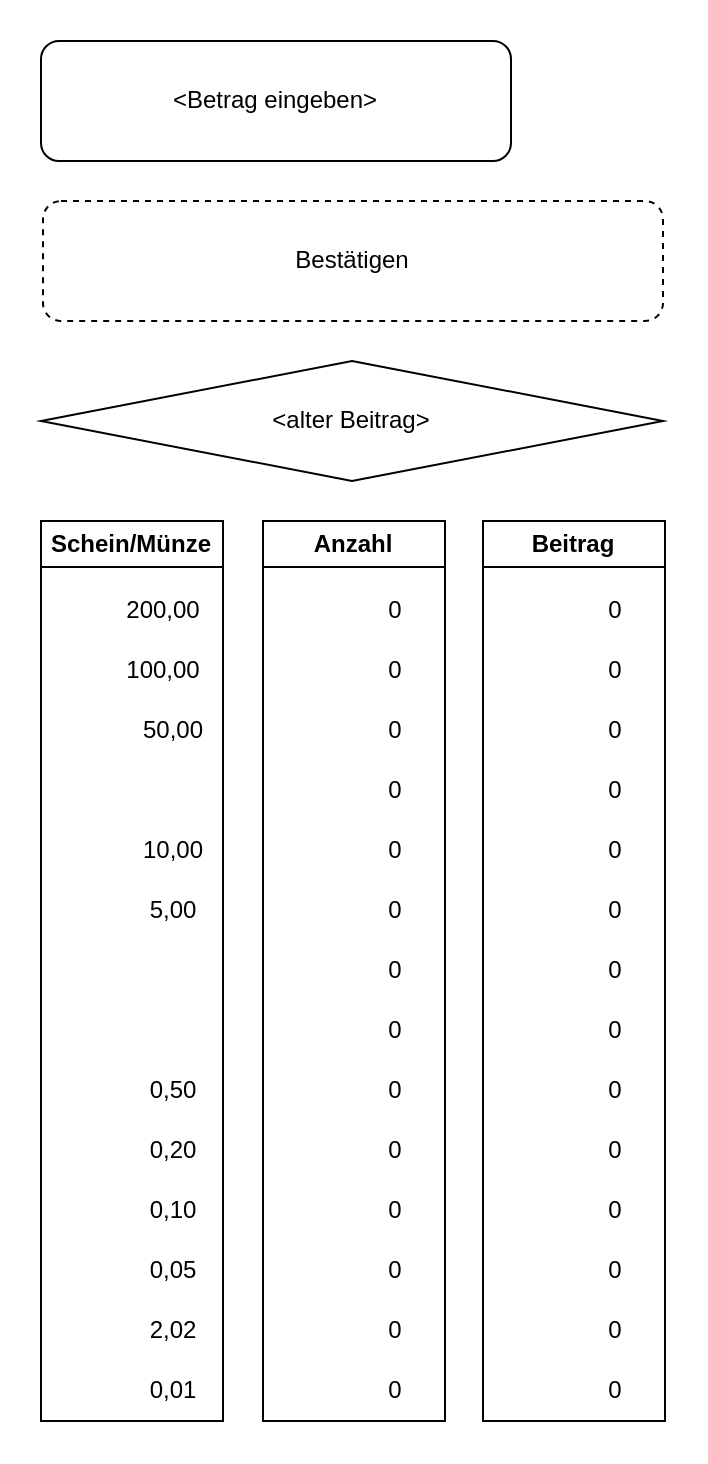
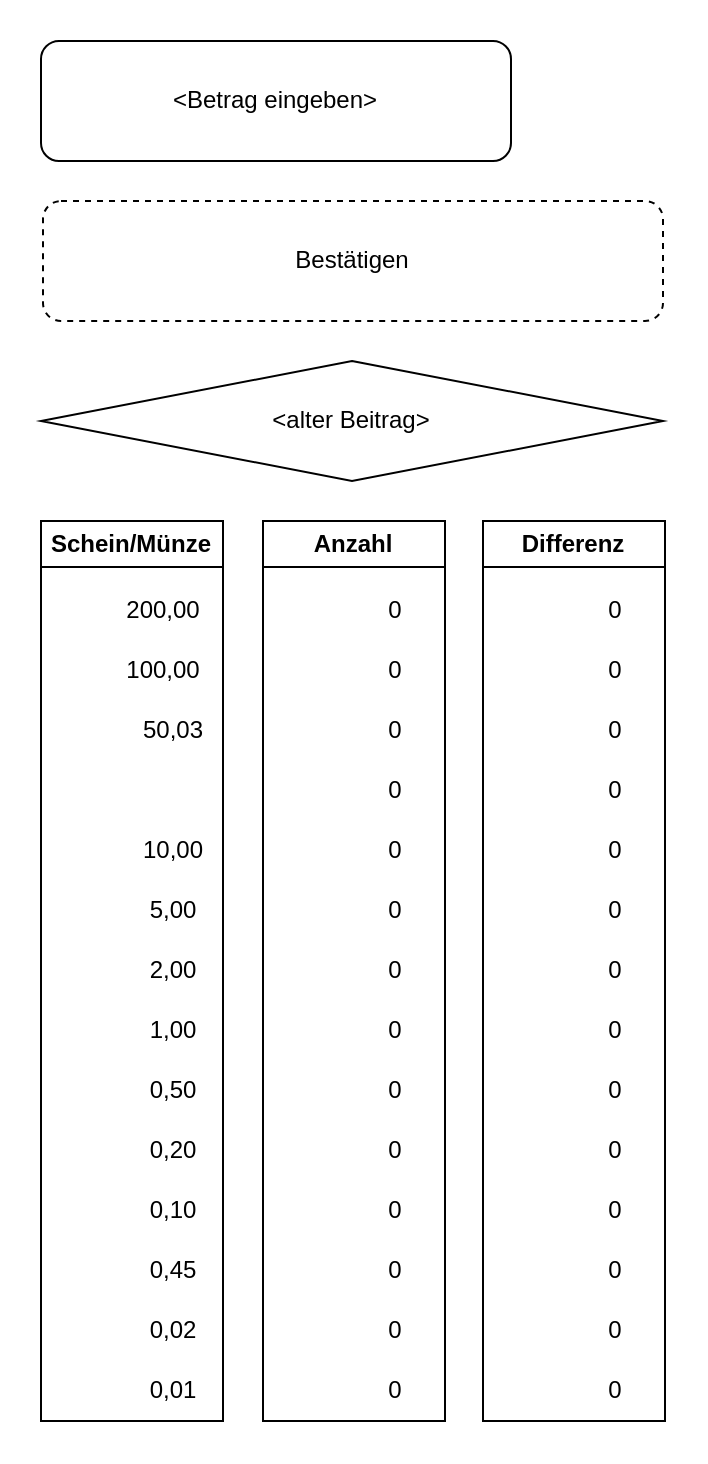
- <mxCell id="34" value="Beitrag" style="swimlane;whiteSpace=wrap;html=1;" vertex="1" parent="1"><mxGeometry x="241" y="260" width="91" height="450" as="geometry" /></mxCell>
+ <mxCell id="34" value="Differenz" style="swimlane;whiteSpace=wrap;html=1;" vertex="1" parent="1"><mxGeometry x="241" y="260" width="91" height="450" as="geometry" /></mxCell>
- <mxCell id="8" value="50,00" style="text;html=1;align=center;verticalAlign=middle;resizable=0;points=[];autosize=1;strokeColor=none;fillColor=none;" vertex="1" parent="5"><mxGeometry x="41" y="90" width="50" height="30" as="geometry" /></mxCell>
+ <mxCell id="8" value="50,03" style="text;html=1;align=center;verticalAlign=middle;resizable=0;points=[];autosize=1;strokeColor=none;fillColor=none;" vertex="1" parent="5"><mxGeometry x="41" y="90" width="50" height="30" as="geometry" /></mxCell>
+ <mxCell id="11" value="2,00" style="text;html=1;align=center;verticalAlign=middle;resizable=0;points=[];autosize=1;strokeColor=none;fillColor=none;" vertex="1" parent="1"><mxGeometry x="61" y="470" width="50" height="30" as="geometry" /></mxCell>
+ <mxCell id="12" value="1,00" style="text;html=1;align=center;verticalAlign=middle;resizable=0;points=[];autosize=1;strokeColor=none;fillColor=none;" vertex="1" parent="1"><mxGeometry x="61" y="500" width="50" height="30" as="geometry" /></mxCell>
- <mxCell id="16" value="0,05" style="text;html=1;align=center;verticalAlign=middle;resizable=0;points=[];autosize=1;strokeColor=none;fillColor=none;" vertex="1" parent="1"><mxGeometry x="61" y="620" width="50" height="30" as="geometry" /></mxCell>
+ <mxCell id="16" value="0,45" style="text;html=1;align=center;verticalAlign=middle;resizable=0;points=[];autosize=1;strokeColor=none;fillColor=none;" vertex="1" parent="1"><mxGeometry x="61" y="620" width="50" height="30" as="geometry" /></mxCell>
- <mxCell id="17" value="2,02" style="text;html=1;align=center;verticalAlign=middle;resizable=0;points=[];autosize=1;strokeColor=none;fillColor=none;" vertex="1" parent="1"><mxGeometry x="61" y="650" width="50" height="30" as="geometry" /></mxCell>
+ <mxCell id="17" value="0,02" style="text;html=1;align=center;verticalAlign=middle;resizable=0;points=[];autosize=1;strokeColor=none;fillColor=none;" vertex="1" parent="1"><mxGeometry x="61" y="650" width="50" height="30" as="geometry" /></mxCell>
